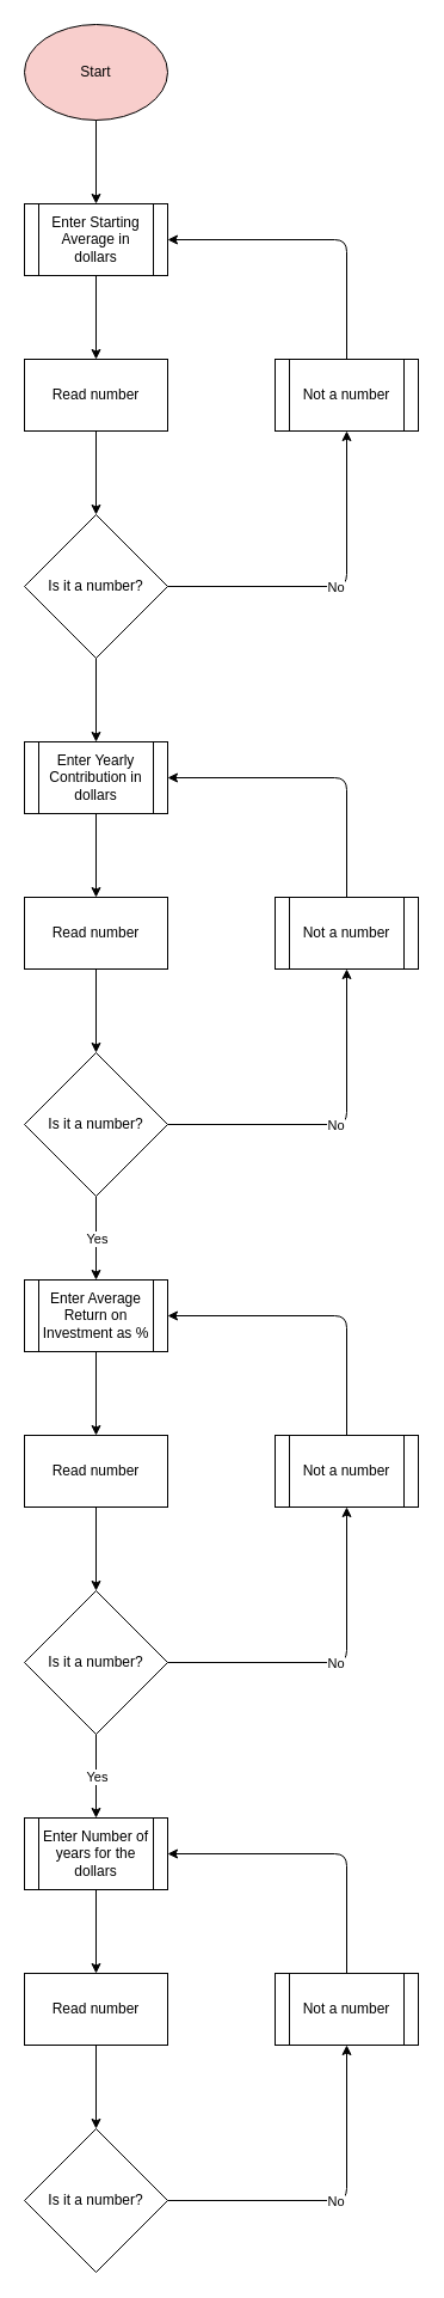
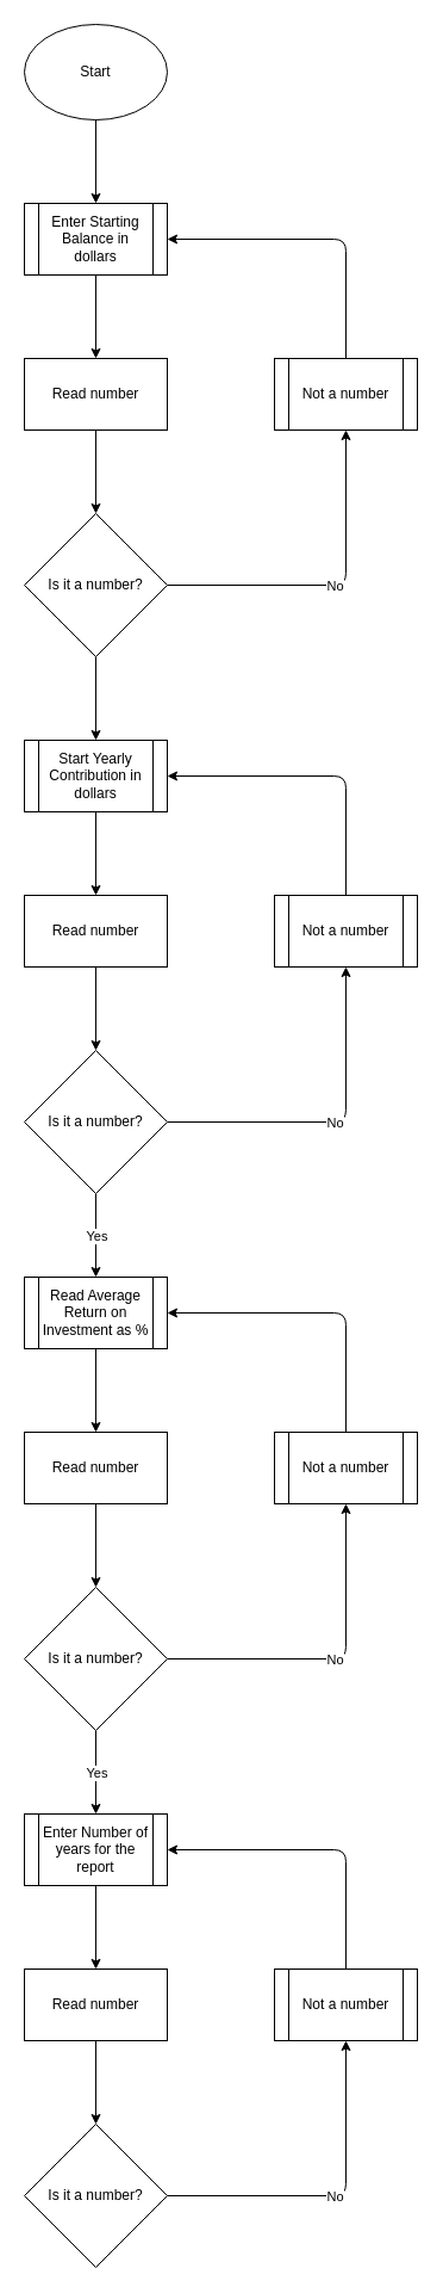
- <mxCell id="2" value="Start" style="ellipse;whiteSpace=wrap;html=1;fillColor=#f8cecc;" vertex="1" parent="1"><mxGeometry x="20" y="20" width="120" height="80" as="geometry" /></mxCell>
+ <mxCell id="2" value="Start" style="ellipse;whiteSpace=wrap;html=1;" vertex="1" parent="1"><mxGeometry x="20" y="20" width="120" height="80" as="geometry" /></mxCell>
- <mxCell id="3" value="Enter Starting Average in dollars" style="shape=process;whiteSpace=wrap;html=1;backgroundOutline=1;" vertex="1" parent="1"><mxGeometry x="20" y="170" width="120" height="60" as="geometry" /></mxCell>
+ <mxCell id="3" value="Enter Starting Balance in dollars" style="shape=process;whiteSpace=wrap;html=1;backgroundOutline=1;" vertex="1" parent="1"><mxGeometry x="20" y="170" width="120" height="60" as="geometry" /></mxCell>
- <mxCell id="10" value="Enter Yearly Contribution in dollars" style="shape=process;whiteSpace=wrap;html=1;backgroundOutline=1;" vertex="1" parent="1"><mxGeometry x="20" y="620" width="120" height="60" as="geometry" /></mxCell>
+ <mxCell id="10" value="Start Yearly Contribution in dollars" style="shape=process;whiteSpace=wrap;html=1;backgroundOutline=1;" vertex="1" parent="1"><mxGeometry x="20" y="620" width="120" height="60" as="geometry" /></mxCell>
- <mxCell id="25" value="Enter Average Return on Investment as %" style="shape=process;whiteSpace=wrap;html=1;backgroundOutline=1;" vertex="1" parent="1"><mxGeometry x="20" y="1070" width="120" height="60" as="geometry" /></mxCell>
+ <mxCell id="25" value="Read Average Return on Investment as %" style="shape=process;whiteSpace=wrap;html=1;backgroundOutline=1;" vertex="1" parent="1"><mxGeometry x="20" y="1070" width="120" height="60" as="geometry" /></mxCell>
- <mxCell id="36" value="Enter Number of years for the dollars" style="shape=process;whiteSpace=wrap;html=1;backgroundOutline=1;" vertex="1" parent="1"><mxGeometry x="20" y="1520" width="120" height="60" as="geometry" /></mxCell>
+ <mxCell id="36" value="Enter Number of years for the report" style="shape=process;whiteSpace=wrap;html=1;backgroundOutline=1;" vertex="1" parent="1"><mxGeometry x="20" y="1520" width="120" height="60" as="geometry" /></mxCell>
